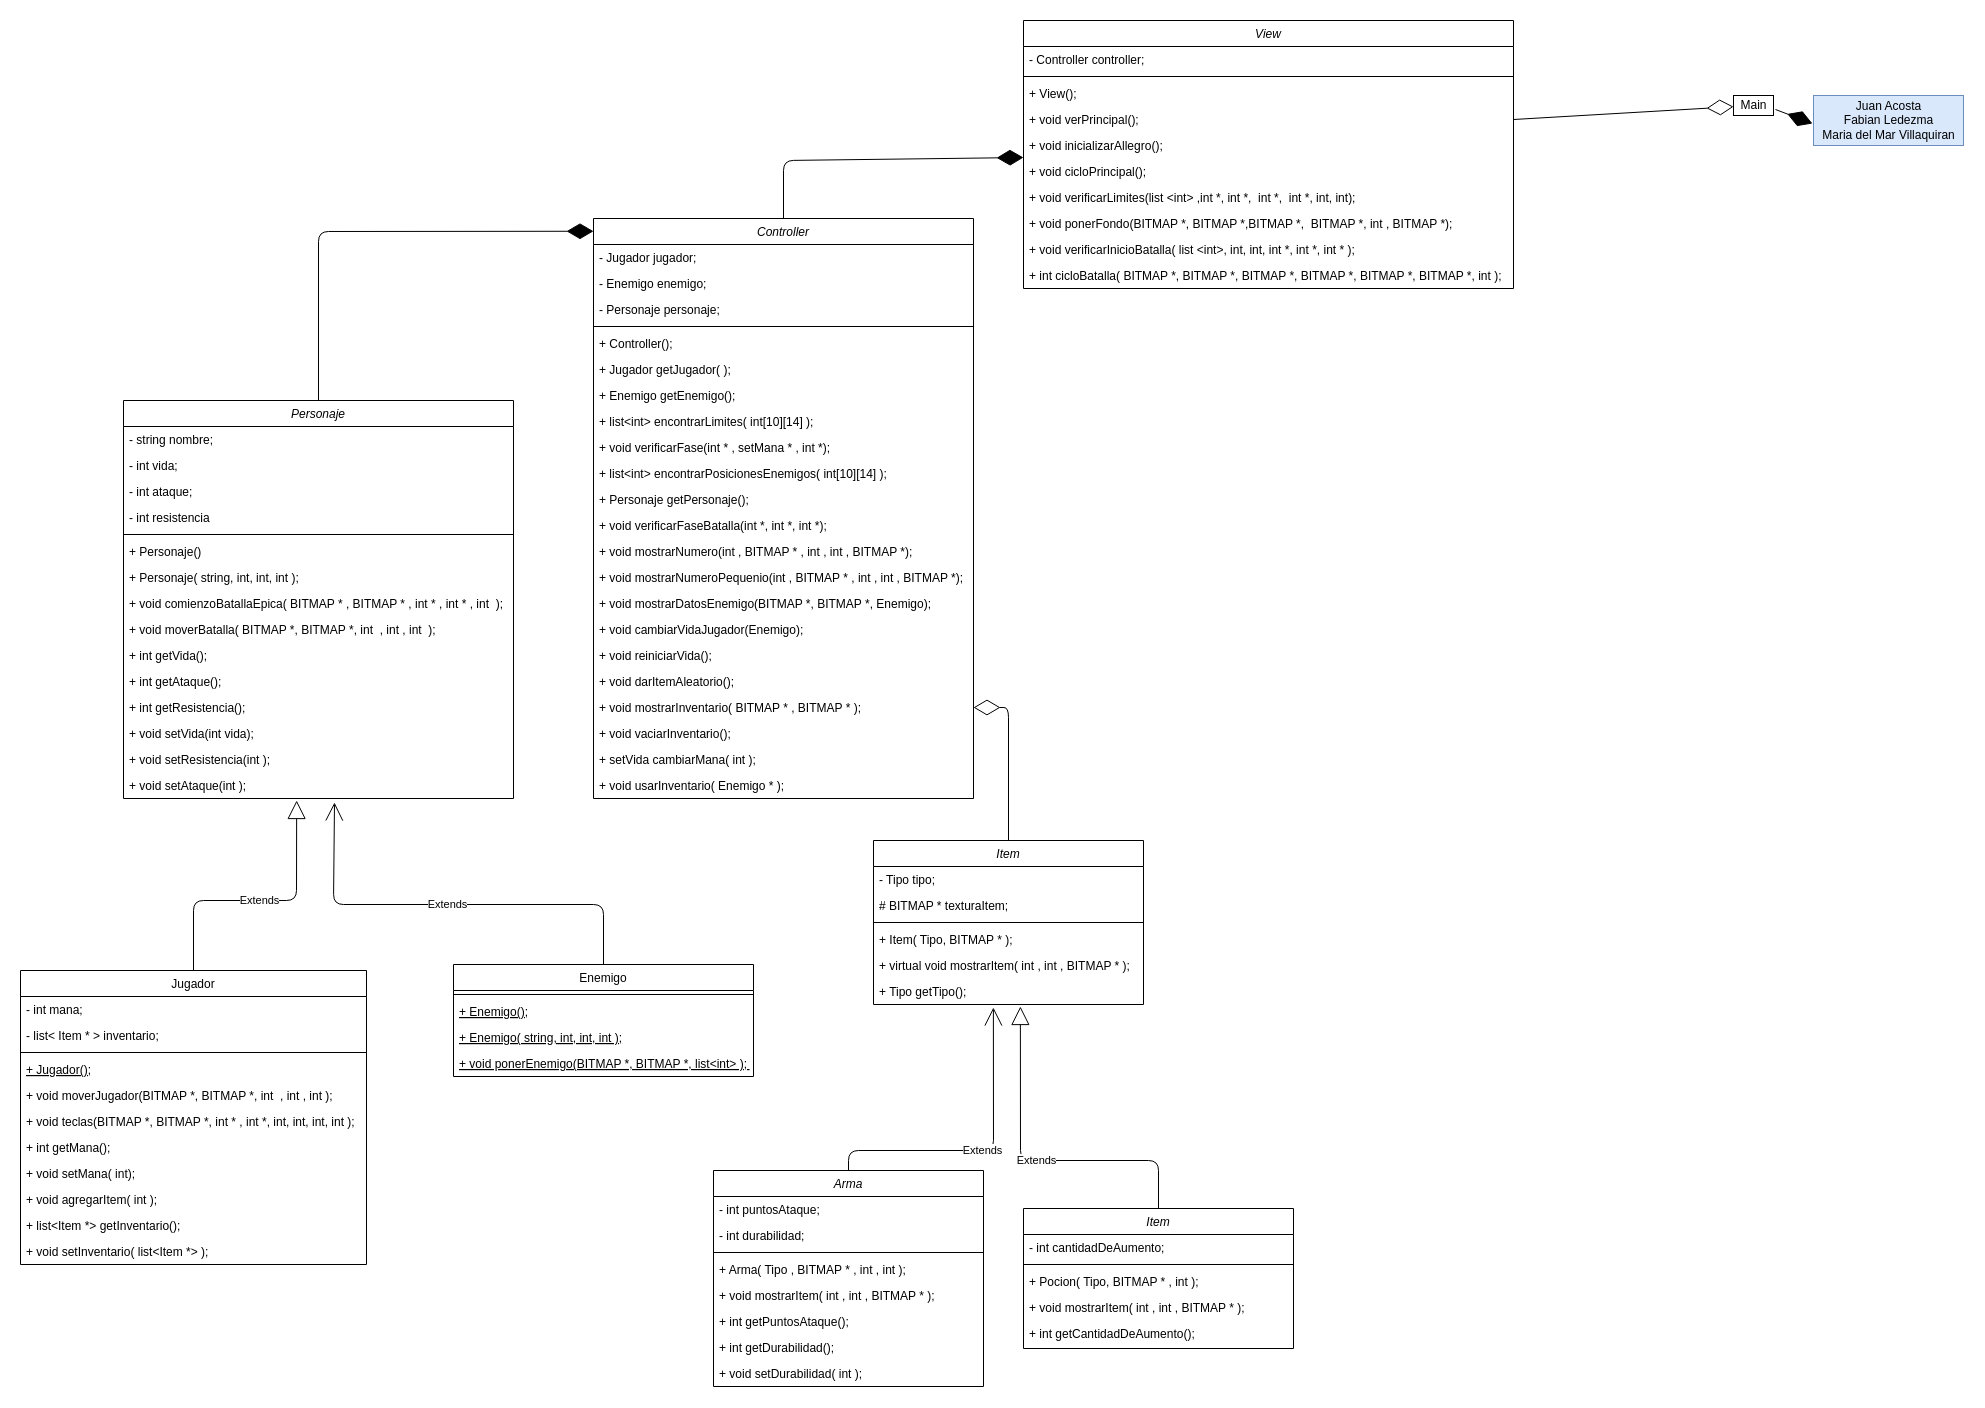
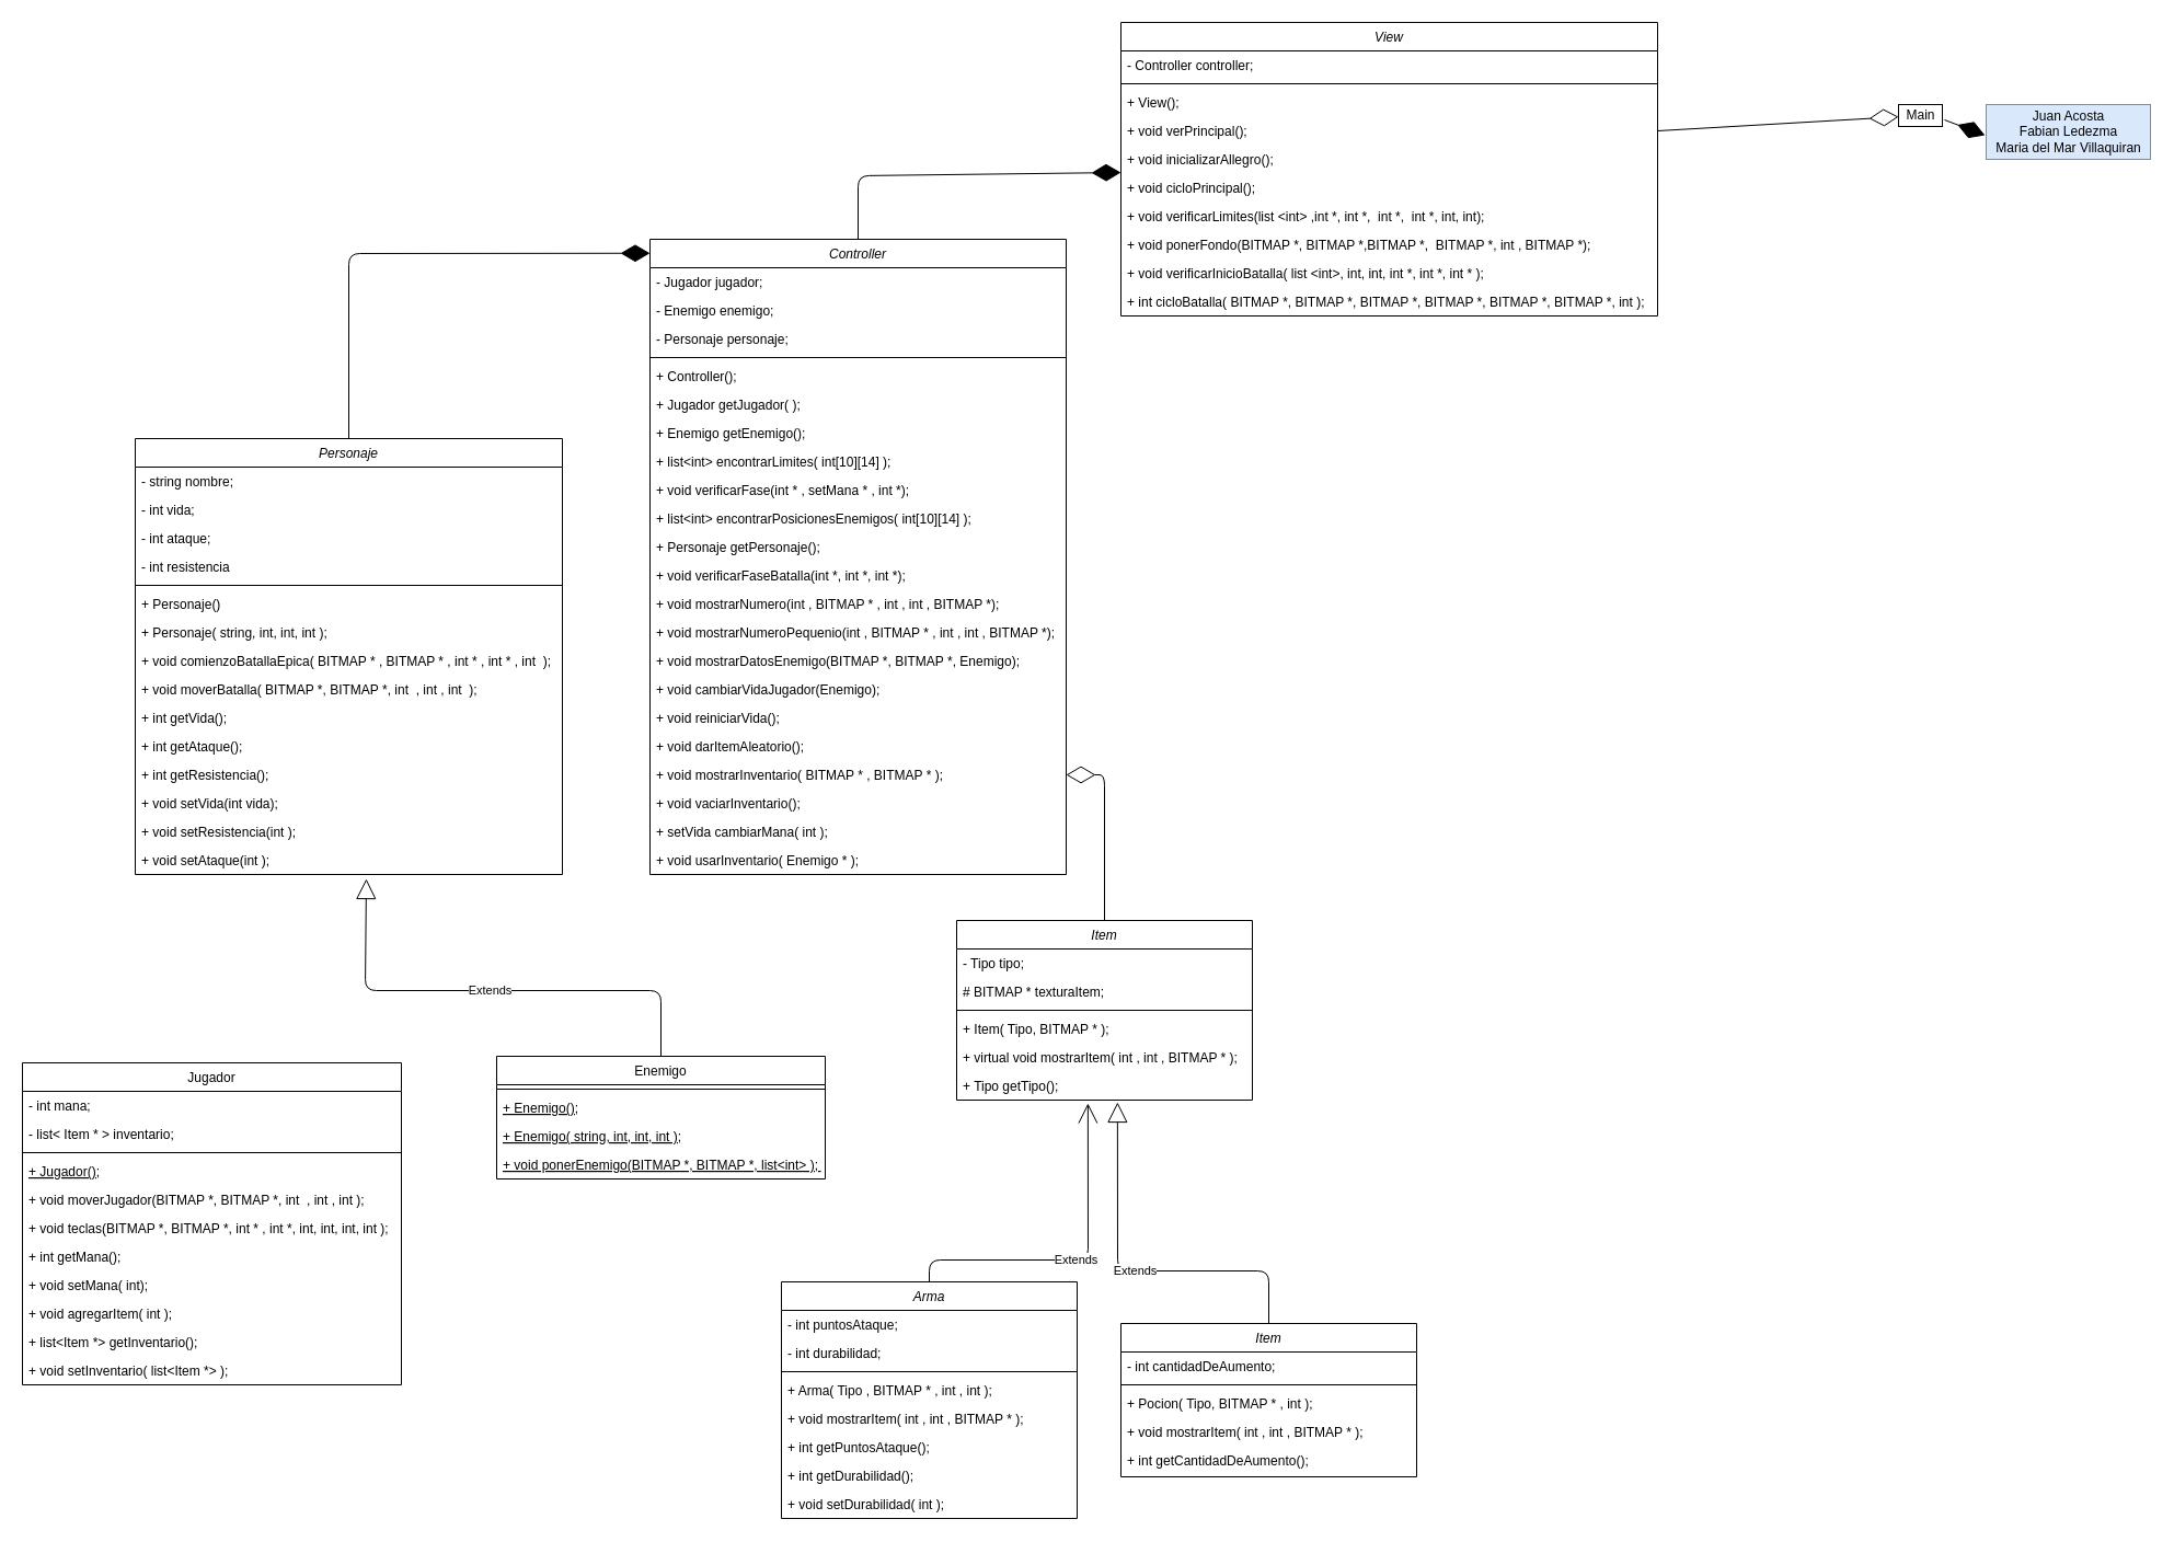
- <mxCell id="92" value="Extends" style="endArrow=open;endSize=16;endFill=0;html=1;exitX=0.5;exitY=0;exitDx=0;exitDy=0;entryX=0.541;entryY=1.154;entryDx=0;entryDy=0;entryPerimeter=0;" parent="1" source="30" target="17" edge="1"><mxGeometry width="160" relative="1" as="geometry"><mxPoint x="83" y="310" as="sourcePoint" /><mxPoint x="243" y="310" as="targetPoint" /><Array as="points"><mxPoint x="603" y="904" /><mxPoint x="333" y="904" /></Array></mxGeometry></mxCell>
+ <mxCell id="92" value="Extends" style="endArrow=block;endSize=16;endFill=0;html=1;exitX=0.5;exitY=0;exitDx=0;exitDy=0;entryX=0.541;entryY=1.154;entryDx=0;entryDy=0;entryPerimeter=0;" parent="1" source="30" target="17" edge="1"><mxGeometry width="160" relative="1" as="geometry"><mxPoint x="83" y="310" as="sourcePoint" /><mxPoint x="243" y="310" as="targetPoint" /><Array as="points"><mxPoint x="603" y="904" /><mxPoint x="333" y="904" /></Array></mxGeometry></mxCell>
- <mxCell id="91" value="Extends" style="endArrow=block;endSize=16;endFill=0;html=1;exitX=0.5;exitY=0;exitDx=0;exitDy=0;entryX=0.444;entryY=1.077;entryDx=0;entryDy=0;entryPerimeter=0;" parent="1" source="18" target="17" edge="1"><mxGeometry width="160" relative="1" as="geometry"><mxPoint x="83" y="310" as="sourcePoint" /><mxPoint x="-177" y="470" as="targetPoint" /><Array as="points"><mxPoint x="193" y="900" /><mxPoint x="296" y="900" /></Array></mxGeometry></mxCell>
